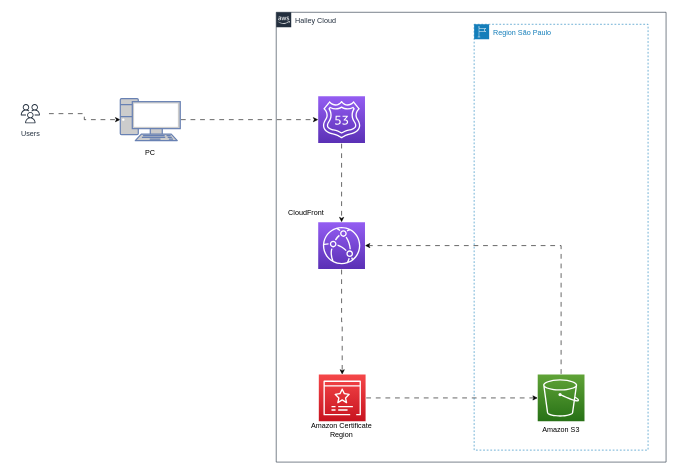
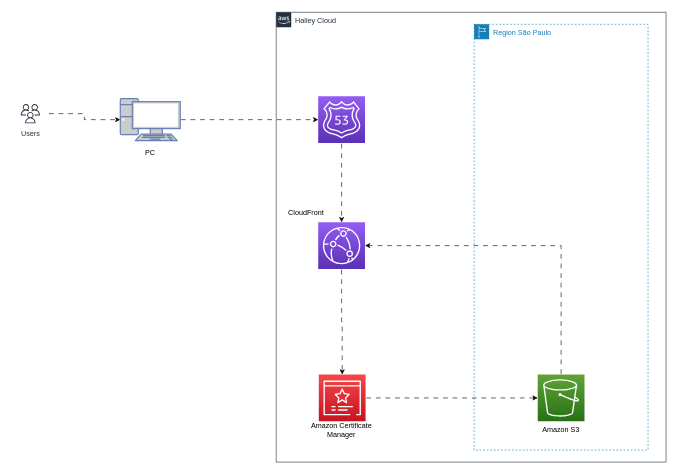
- <mxCell id="16" value="Amazon Certificate Region" style="text;html=1;strokeColor=none;fillColor=none;align=center;verticalAlign=middle;whiteSpace=wrap;rounded=0;" vertex="1" parent="4"><mxGeometry x="49" y="682" width="120" height="30" as="geometry" /></mxCell>
+ <mxCell id="16" value="Amazon Certificate Manager" style="text;html=1;strokeColor=none;fillColor=none;align=center;verticalAlign=middle;whiteSpace=wrap;rounded=0;" vertex="1" parent="4"><mxGeometry x="49" y="682" width="120" height="30" as="geometry" /></mxCell>
